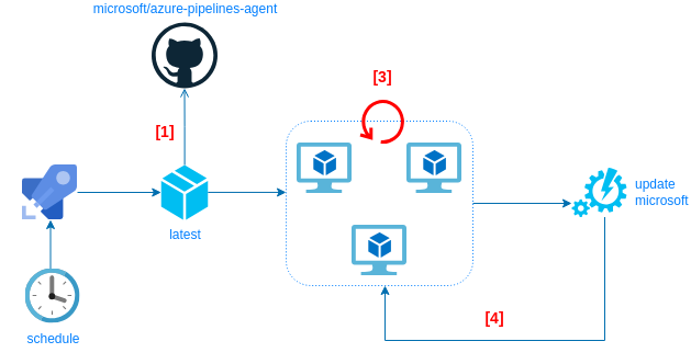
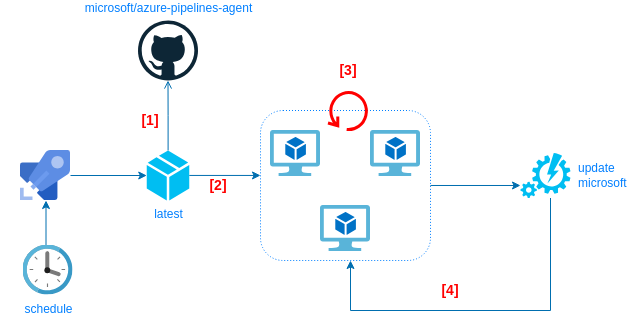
+ <mxCell id="18" value="&lt;font style=&quot;font-size: 14px&quot; color=&quot;#ff0000&quot;&gt;&lt;b&gt;[2]&lt;/b&gt;&lt;/font&gt;" style="text;html=1;strokeColor=none;fillColor=none;align=center;verticalAlign=middle;whiteSpace=wrap;rounded=0;fontColor=#007FFF;" parent="1" vertex="1"><mxGeometry x="197.5" y="175" width="40" height="20" as="geometry" /></mxCell>
